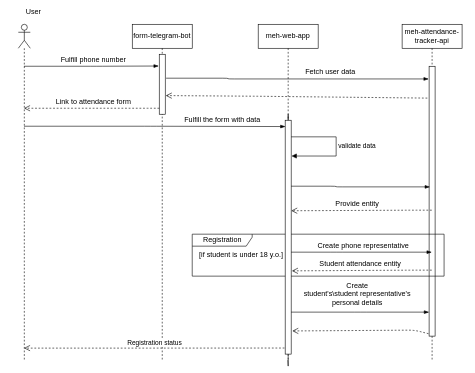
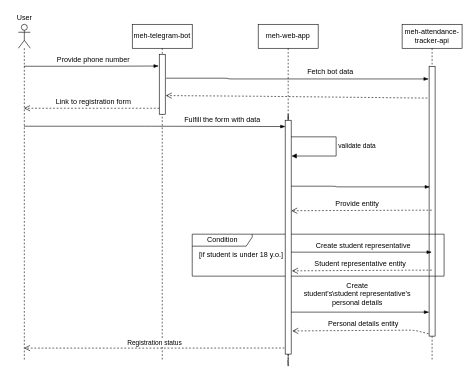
- <mxCell id="34" value="User" style="text;html=1;align=center;verticalAlign=middle;resizable=0;points=[];autosize=1;strokeColor=none;fillColor=none;" vertex="1" parent="1"><mxGeometry x="35" y="10" width="40" height="20" as="geometry" /></mxCell>
+ <mxCell id="34" value="User" style="text;html=1;align=center;verticalAlign=middle;resizable=0;points=[];autosize=1;strokeColor=none;fillColor=none;" vertex="1" parent="1"><mxGeometry x="20" y="20" width="40" height="20" as="geometry" /></mxCell>
- <mxCell id="7" value="form-telegram-bot" style="shape=umlLifeline;perimeter=lifelinePerimeter;whiteSpace=wrap;html=1;container=1;collapsible=0;recursiveResize=0;outlineConnect=0;" parent="1" vertex="1"><mxGeometry x="220" y="40" width="100" height="560" as="geometry" /></mxCell>
+ <mxCell id="7" value="meh-telegram-bot" style="shape=umlLifeline;perimeter=lifelinePerimeter;whiteSpace=wrap;html=1;container=1;collapsible=0;recursiveResize=0;outlineConnect=0;" parent="1" vertex="1"><mxGeometry x="220" y="40" width="100" height="560" as="geometry" /></mxCell>
- <mxCell id="10" value="Fulfill phone number" style="text;html=1;align=center;verticalAlign=middle;resizable=0;points=[];autosize=1;strokeColor=none;fillColor=none;" parent="1" vertex="1"><mxGeometry x="85" y="90" width="140" height="20" as="geometry" /></mxCell>
+ <mxCell id="10" value="Provide phone number" style="text;html=1;align=center;verticalAlign=middle;resizable=0;points=[];autosize=1;strokeColor=none;fillColor=none;" parent="1" vertex="1"><mxGeometry x="85" y="90" width="140" height="20" as="geometry" /></mxCell>
- <mxCell id="12" value="Fetch user data" style="text;html=1;align=center;verticalAlign=middle;resizable=0;points=[];autosize=1;strokeColor=none;fillColor=none;" parent="1" vertex="1"><mxGeometry x="500" y="110" width="100" height="20" as="geometry" /></mxCell>
+ <mxCell id="12" value="Fetch bot data" style="text;html=1;align=center;verticalAlign=middle;resizable=0;points=[];autosize=1;strokeColor=none;fillColor=none;" parent="1" vertex="1"><mxGeometry x="500" y="110" width="100" height="20" as="geometry" /></mxCell>
- <mxCell id="17" value="Link to attendance form" style="text;html=1;align=center;verticalAlign=middle;resizable=0;points=[];autosize=1;strokeColor=none;fillColor=none;" parent="1" vertex="1"><mxGeometry x="85" y="160" width="140" height="20" as="geometry" /></mxCell>
+ <mxCell id="17" value="Link to registration form" style="text;html=1;align=center;verticalAlign=middle;resizable=0;points=[];autosize=1;strokeColor=none;fillColor=none;" parent="1" vertex="1"><mxGeometry x="85" y="160" width="140" height="20" as="geometry" /></mxCell>
- <mxCell id="13" value="Registration" style="shape=umlFrame;tabWidth=110;tabHeight=30;tabPosition=left;html=1;boundedLbl=1;labelInHeader=1;width=100;height=20;" parent="1" vertex="1"><mxGeometry x="320" y="390" width="420" height="70" as="geometry" /></mxCell>
+ <mxCell id="13" value="Condition" style="shape=umlFrame;tabWidth=110;tabHeight=30;tabPosition=left;html=1;boundedLbl=1;labelInHeader=1;width=100;height=20;" parent="1" vertex="1"><mxGeometry x="320" y="390" width="420" height="70" as="geometry" /></mxCell>
- <mxCell id="15" value="Create phone representative" style="text;html=1;align=center;verticalAlign=middle;resizable=0;points=[];autosize=1;strokeColor=none;fillColor=none;" parent="13" vertex="1"><mxGeometry x="200" y="10" width="170" height="20" as="geometry" /></mxCell>
+ <mxCell id="15" value="Create student representative" style="text;html=1;align=center;verticalAlign=middle;resizable=0;points=[];autosize=1;strokeColor=none;fillColor=none;" parent="13" vertex="1"><mxGeometry x="200" y="10" width="170" height="20" as="geometry" /></mxCell>
- <mxCell id="31" value="Student attendance entity" style="text;html=1;align=center;verticalAlign=middle;resizable=0;points=[];autosize=1;strokeColor=none;fillColor=none;" parent="1" vertex="1"><mxGeometry x="515" y="430" width="170" height="20" as="geometry" /></mxCell>
+ <mxCell id="31" value="Student representative entity" style="text;html=1;align=center;verticalAlign=middle;resizable=0;points=[];autosize=1;strokeColor=none;fillColor=none;" parent="1" vertex="1"><mxGeometry x="515" y="430" width="170" height="20" as="geometry" /></mxCell>
+ <mxCell id="32" value="Personal details entity" style="text;html=1;align=center;verticalAlign=middle;resizable=0;points=[];autosize=1;strokeColor=none;fillColor=none;" parent="1" vertex="1"><mxGeometry x="540" y="530" width="130" height="20" as="geometry" /></mxCell>
